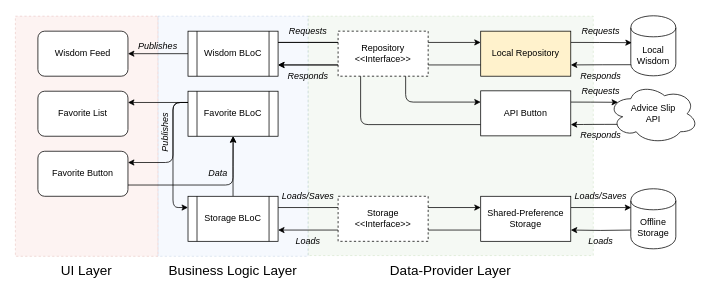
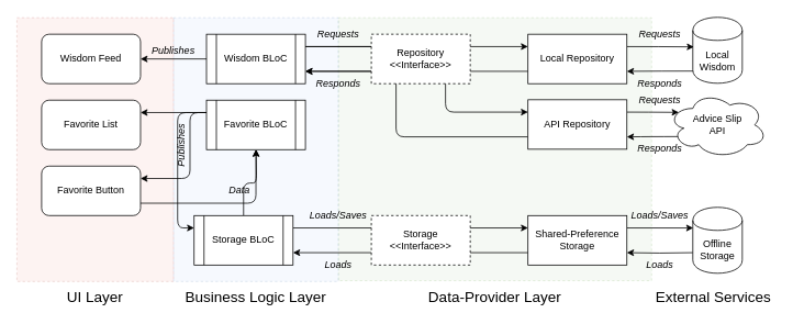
- <mxCell id="28" value="&lt;font style=&quot;font-size: 12px ; line-height: 100%&quot;&gt;Local Repository&lt;/font&gt;" style="rounded=0;whiteSpace=wrap;html=1;fontSize=12;align=center;fillColor=#fff2cc;" vertex="1" parent="1"><mxGeometry x="640" y="41" width="120" height="60" as="geometry" /></mxCell>
+ <mxCell id="28" value="&lt;font style=&quot;font-size: 12px ; line-height: 100%&quot;&gt;Local Repository&lt;/font&gt;" style="rounded=0;whiteSpace=wrap;html=1;fontSize=12;align=center;" vertex="1" parent="1"><mxGeometry x="640" y="41" width="120" height="60" as="geometry" /></mxCell>
- <mxCell id="31" value="&lt;span style=&quot;font-size: 12px ; white-space: normal&quot;&gt;API Button&lt;/span&gt;" style="rounded=0;whiteSpace=wrap;html=1;fontSize=12;align=center;" vertex="1" parent="1"><mxGeometry x="640" y="120.5" width="120" height="60" as="geometry" /></mxCell>
+ <mxCell id="31" value="&lt;span style=&quot;font-size: 12px ; white-space: normal&quot;&gt;API Repository&lt;/span&gt;" style="rounded=0;whiteSpace=wrap;html=1;fontSize=12;align=center;" vertex="1" parent="1"><mxGeometry x="640" y="120.5" width="120" height="60" as="geometry" /></mxCell>
- <mxCell id="25" value="Storage BLoC" style="shape=process;whiteSpace=wrap;html=1;backgroundOutline=1;" parent="1" vertex="1"><mxGeometry x="250" y="261" width="120" height="60" as="geometry" /></mxCell>
+ <mxCell id="25" value="Storage BLoC" style="shape=process;whiteSpace=wrap;html=1;backgroundOutline=1;" parent="1" vertex="1"><mxGeometry x="235" y="261" width="120" height="60" as="geometry" /></mxCell>
+ <mxCell id="38" value="External Services" style="text;html=1;strokeColor=none;fillColor=none;align=center;verticalAlign=middle;whiteSpace=wrap;rounded=0;fontSize=18;" vertex="1" parent="1"><mxGeometry x="790" y="351" width="150" height="20" as="geometry" /></mxCell>
